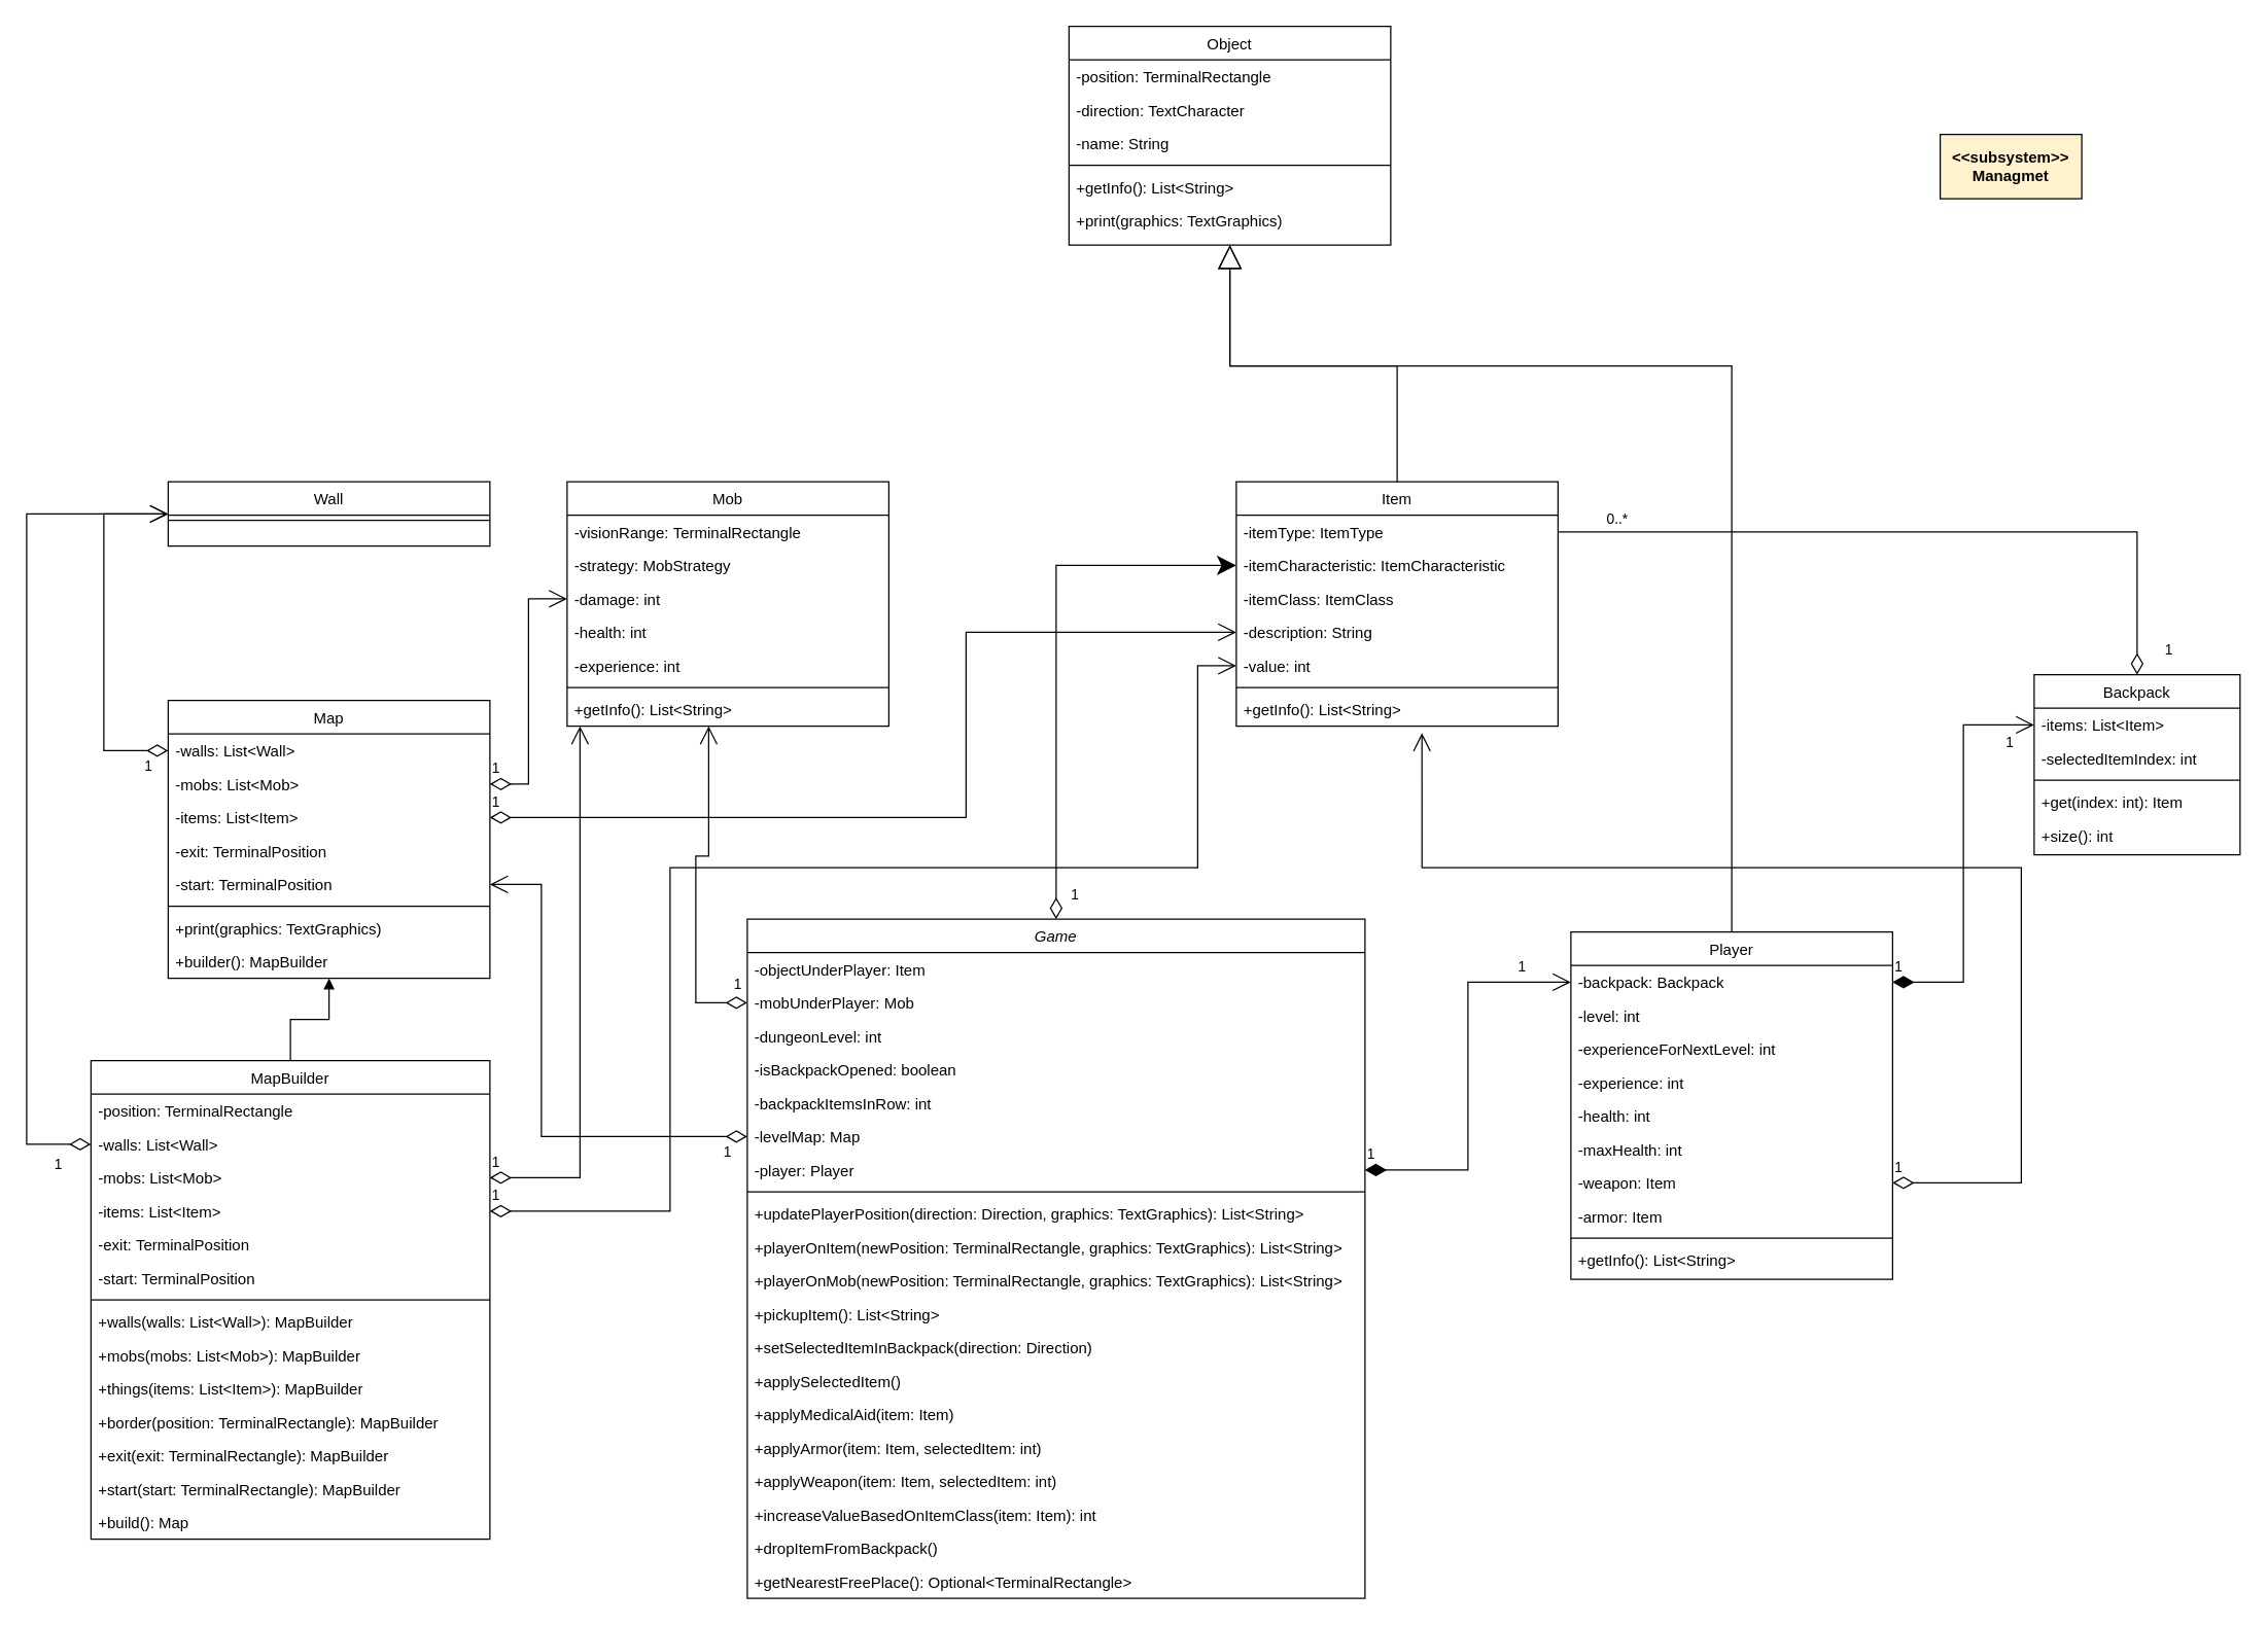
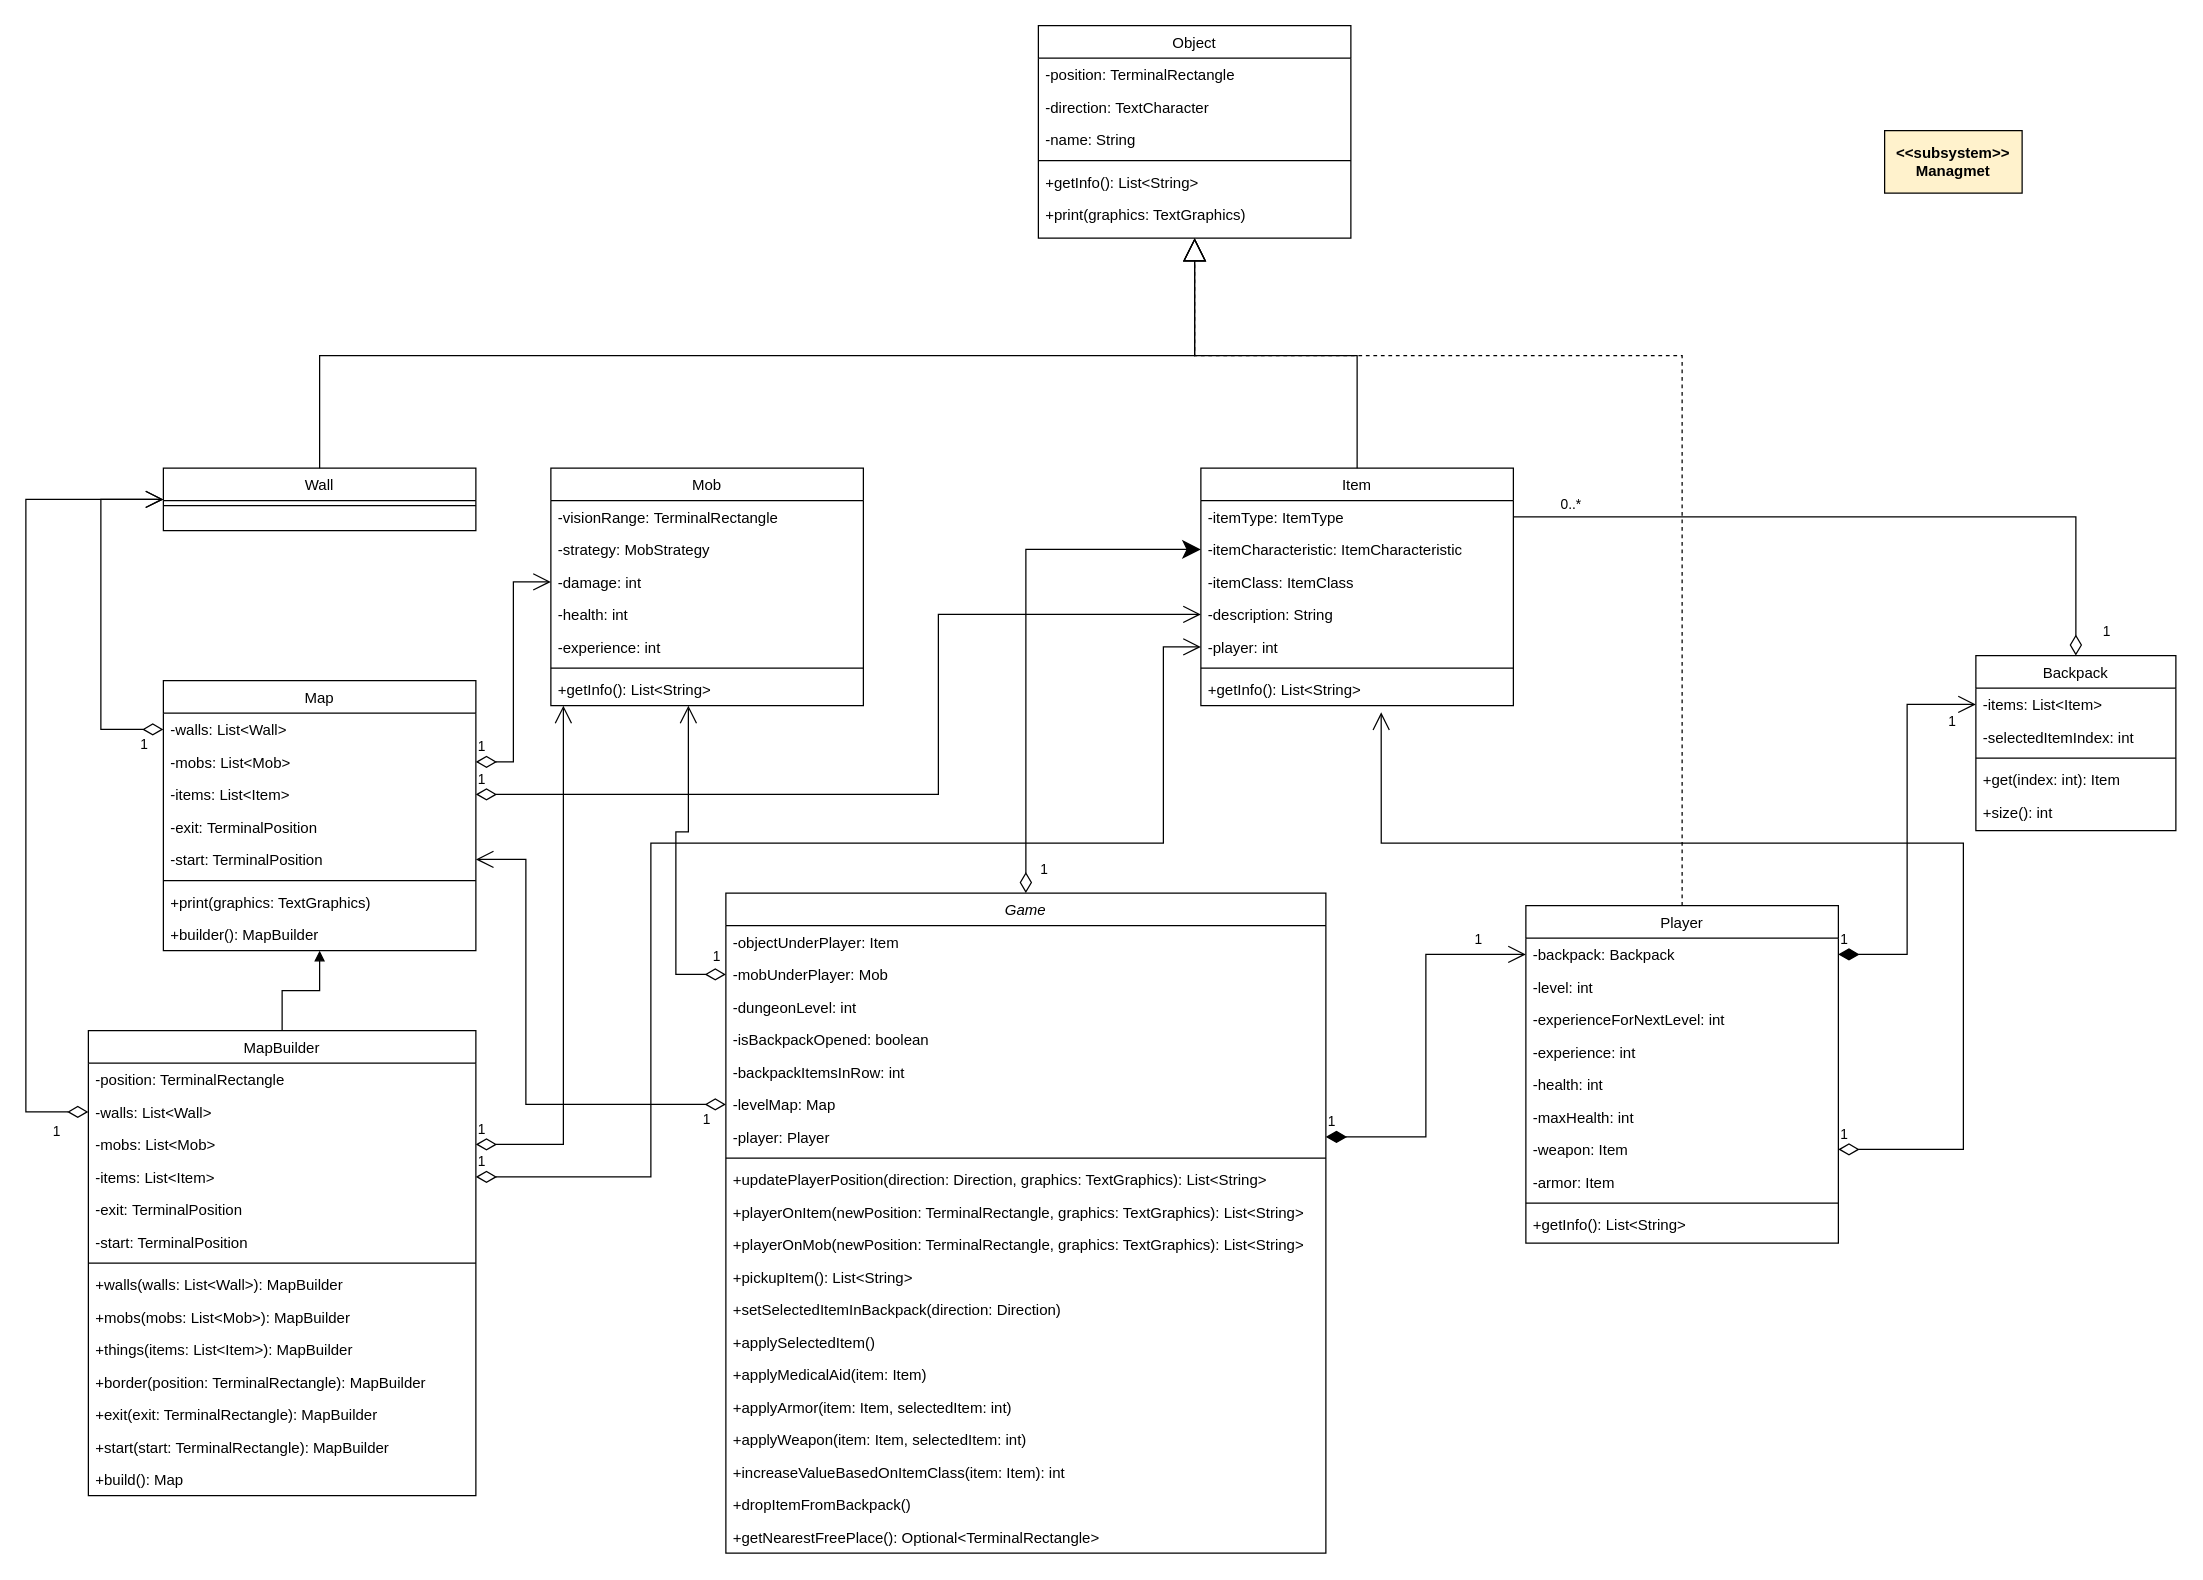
+ <mxCell id="76" value="" style="endArrow=block;endSize=16;endFill=0;html=1;rounded=0;exitX=0.5;exitY=0;exitDx=0;exitDy=0;entryX=0.5;entryY=1;entryDx=0;entryDy=0;" edge="1" parent="1" source="74" target="56"><mxGeometry width="160" relative="1" as="geometry"><mxPoint x="575" y="384" as="sourcePoint" /><mxPoint x="910" y="214" as="targetPoint" /><Array as="points"><mxPoint x="255" y="284" /><mxPoint x="955" y="284" /></Array></mxGeometry></mxCell>
- <mxCell id="64" value="" style="endArrow=block;endSize=16;endFill=0;html=1;rounded=0;entryX=0.5;entryY=1;entryDx=0;entryDy=0;exitX=0.5;exitY=0;exitDx=0;exitDy=0;" edge="1" parent="1" source="31" target="56"><mxGeometry width="160" relative="1" as="geometry"><mxPoint x="1095" y="384" as="sourcePoint" /><mxPoint x="1465" y="194" as="targetPoint" /><Array as="points"><mxPoint x="1345" y="284" /><mxPoint x="955" y="284" /></Array></mxGeometry></mxCell>
+ <mxCell id="64" value="" style="endArrow=block;endSize=16;endFill=0;html=1;rounded=0;entryX=0.5;entryY=1;entryDx=0;entryDy=0;exitX=0.5;exitY=0;exitDx=0;exitDy=0;dashed=1;" edge="1" parent="1" source="31" target="56"><mxGeometry width="160" relative="1" as="geometry"><mxPoint x="1095" y="384" as="sourcePoint" /><mxPoint x="1465" y="194" as="targetPoint" /><Array as="points"><mxPoint x="1345" y="284" /><mxPoint x="955" y="284" /></Array></mxGeometry></mxCell>
- <mxCell id="28" value="-value: int" style="text;align=left;verticalAlign=top;spacingLeft=4;spacingRight=4;overflow=hidden;rotatable=0;points=[[0,0.5],[1,0.5]];portConstraint=eastwest;rounded=0;shadow=0;html=0;" vertex="1" parent="23"><mxGeometry y="130" width="250" height="26" as="geometry" /></mxCell>
+ <mxCell id="28" value="-player: int" style="text;align=left;verticalAlign=top;spacingLeft=4;spacingRight=4;overflow=hidden;rotatable=0;points=[[0,0.5],[1,0.5]];portConstraint=eastwest;rounded=0;shadow=0;html=0;" vertex="1" parent="23"><mxGeometry y="130" width="250" height="26" as="geometry" /></mxCell>
